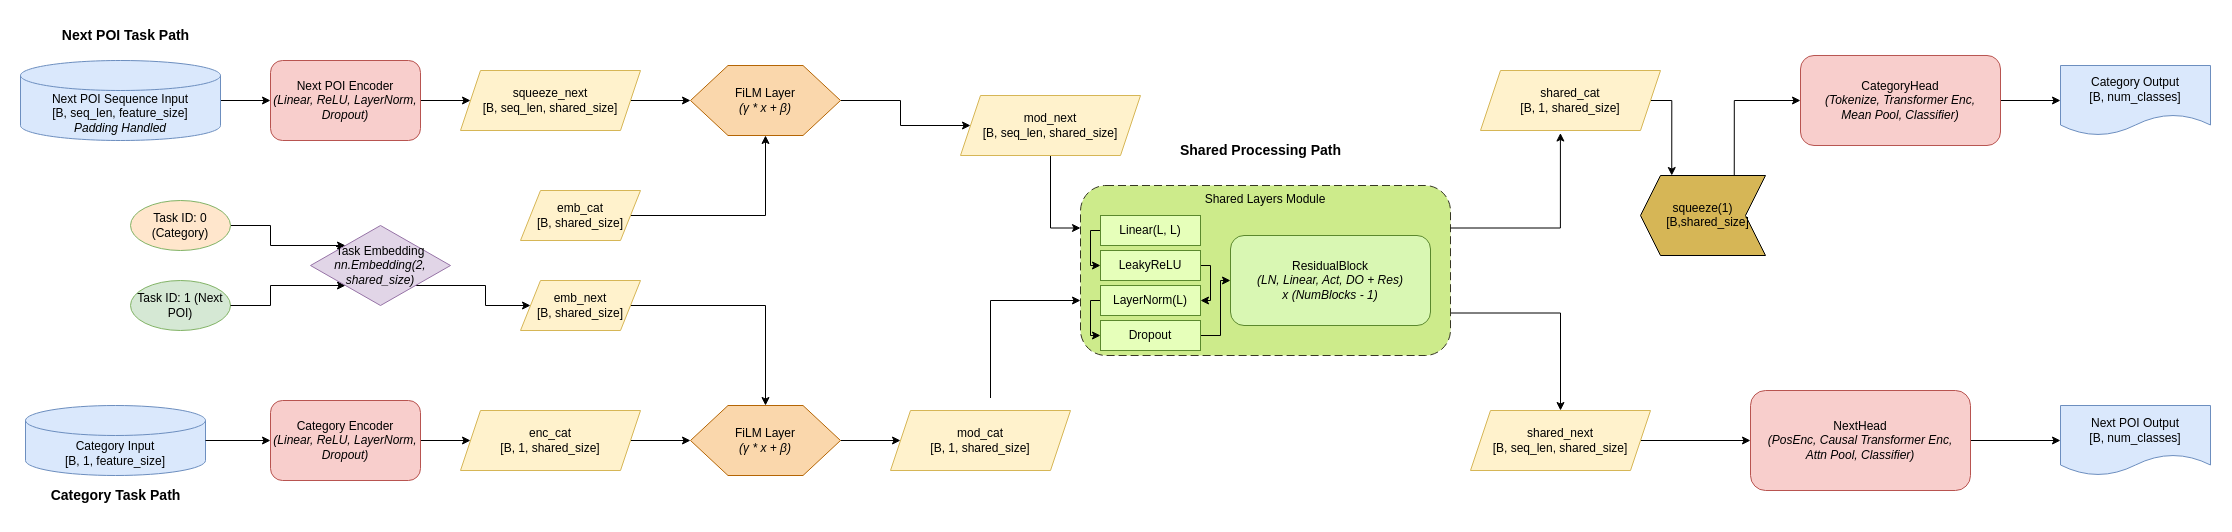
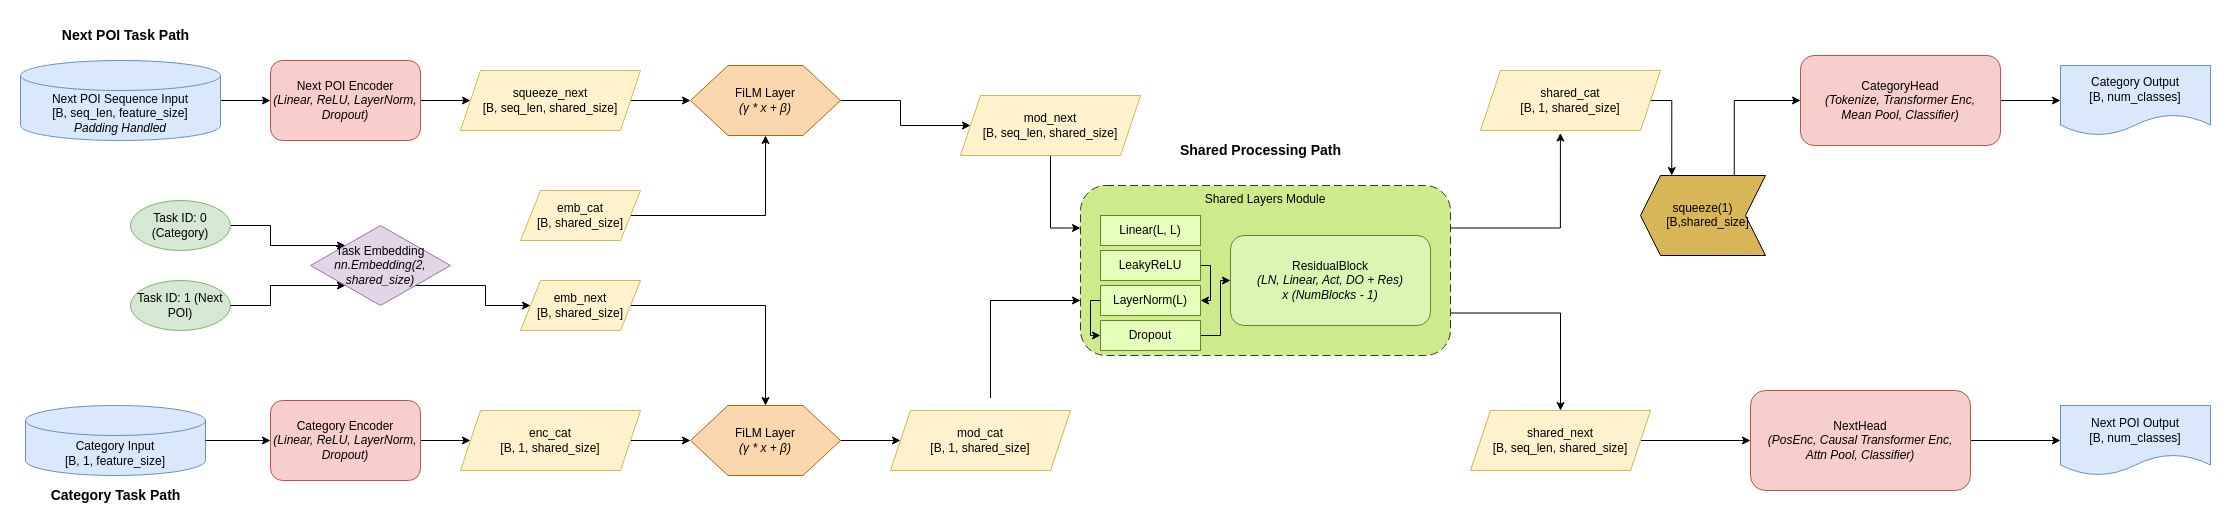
- <mxCell id="48" value="Task ID: 0 (Category)" style="ellipse;whiteSpace=wrap;html=1;fillColor=#ffe6cc;strokeColor=#82b366;" parent="1" vertex="1"><mxGeometry x="130" y="200" width="100" height="50" as="geometry" /></mxCell>
+ <mxCell id="48" value="Task ID: 0 (Category)" style="ellipse;whiteSpace=wrap;html=1;fillColor=#d5e8d4;strokeColor=#82b366;" parent="1" vertex="1"><mxGeometry x="130" y="200" width="100" height="50" as="geometry" /></mxCell>
- <mxCell id="29" style="edgeStyle=orthogonalEdgeStyle;rounded=0;orthogonalLoop=1;jettySize=auto;html=1;entryX=0;entryY=0.5;entryDx=0;entryDy=0;" parent="28" source="30" target="32" edge="1"><mxGeometry relative="1" as="geometry"><Array as="points"><mxPoint x="10" y="45" /><mxPoint x="10" y="80" /></Array></mxGeometry></mxCell>
